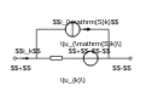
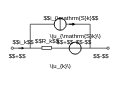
+ <mxCell id="5" value="$$R_k$$" style="text;html=1;resizable=1;autosize=1;align=center;verticalAlign=middle;points=[];fillColor=none;strokeColor=none;rounded=0;fontSize=10;movable=1;rotatable=1;deletable=1;editable=1;connectable=1;" parent="1" vertex="1"><mxGeometry x="69" y="57.5" width="17" height="20" as="geometry" /></mxCell>
